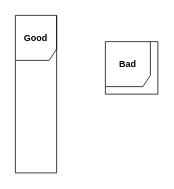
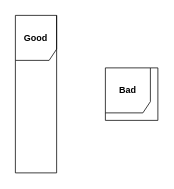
- <mxCell id="3" value="&lt;b&gt;&lt;font style=&quot;font-size: 12px&quot;&gt;Bad&lt;/font&gt;&lt;/b&gt;" style="shape=umlFrame;whiteSpace=wrap;html=1;width=60;height=60;fillColor=default;strokeColor=default;" parent="1" vertex="1"><mxGeometry x="140" y="55" width="70" height="70" as="geometry" /></mxCell>
+ <mxCell id="3" value="&lt;b&gt;&lt;font style=&quot;font-size: 12px&quot;&gt;Bad&lt;/font&gt;&lt;/b&gt;" style="shape=umlFrame;whiteSpace=wrap;html=1;width=60;height=60;fillColor=default;strokeColor=default;" parent="1" vertex="1"><mxGeometry x="140" y="90" width="70" height="70" as="geometry" /></mxCell>
